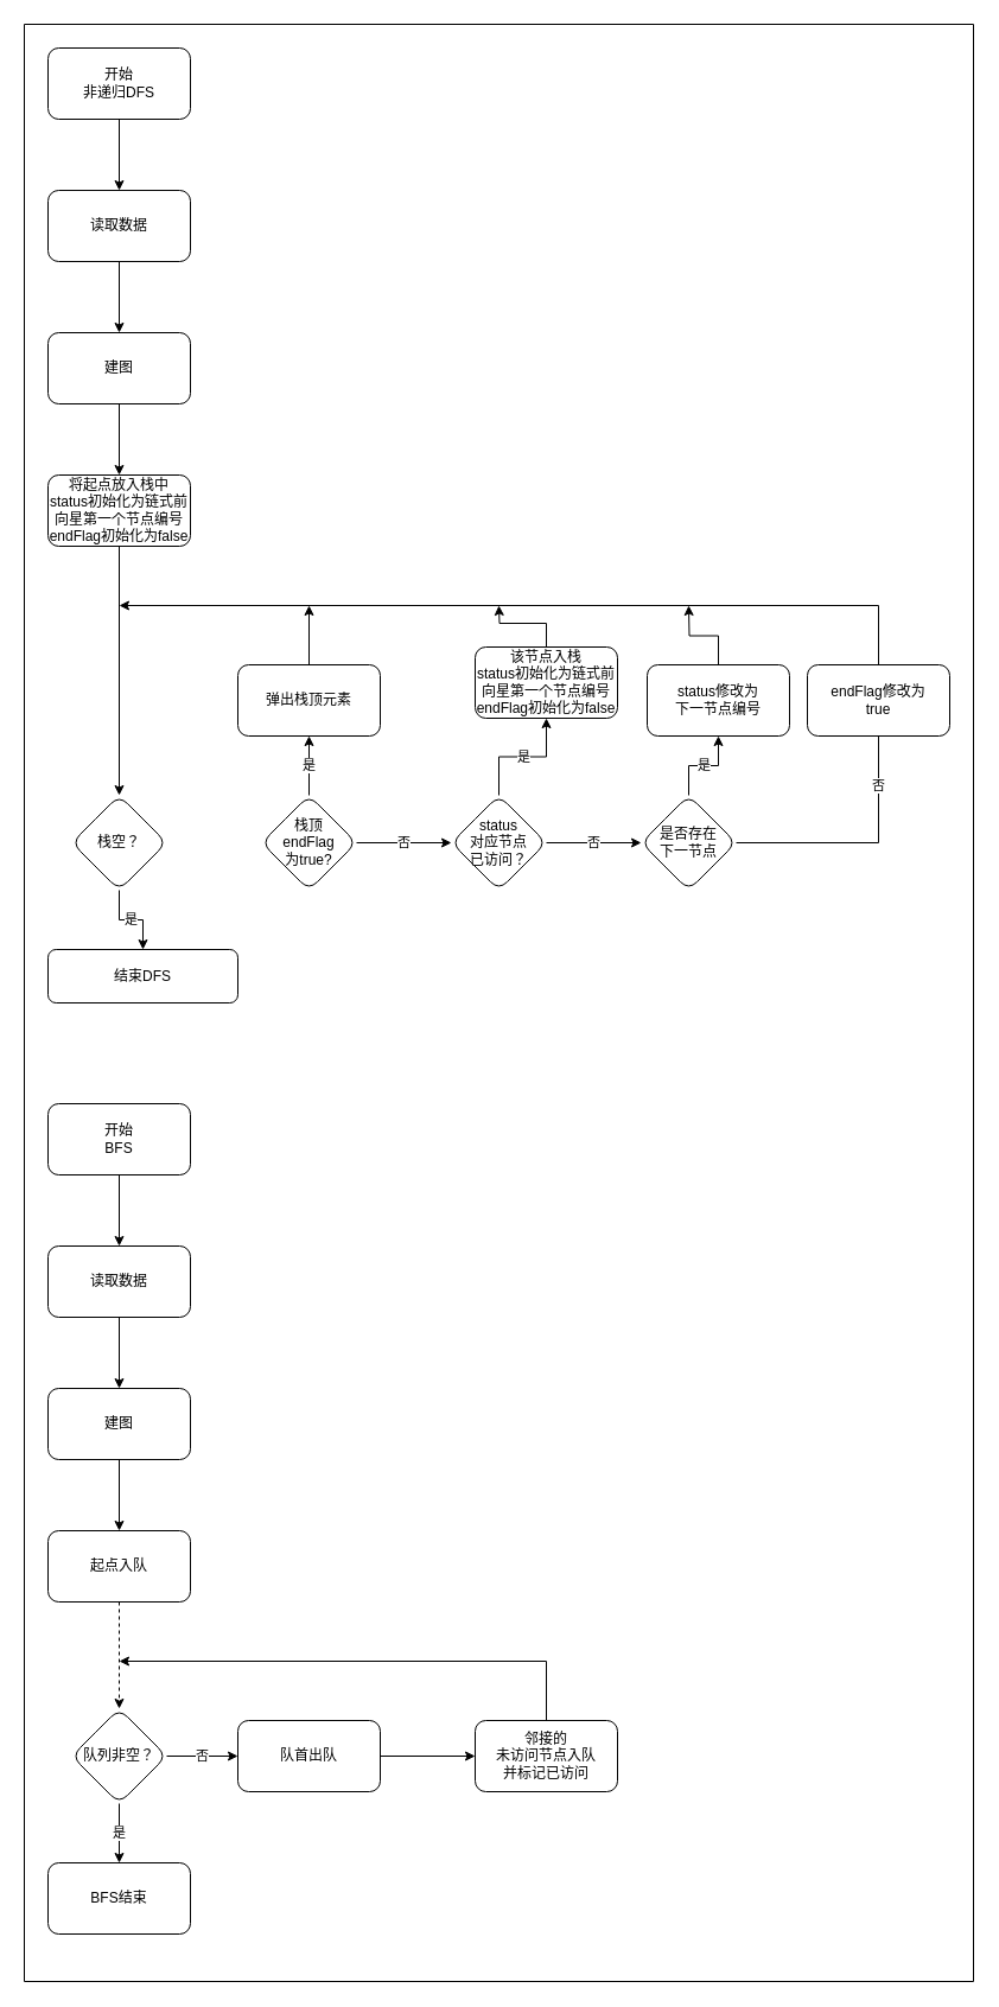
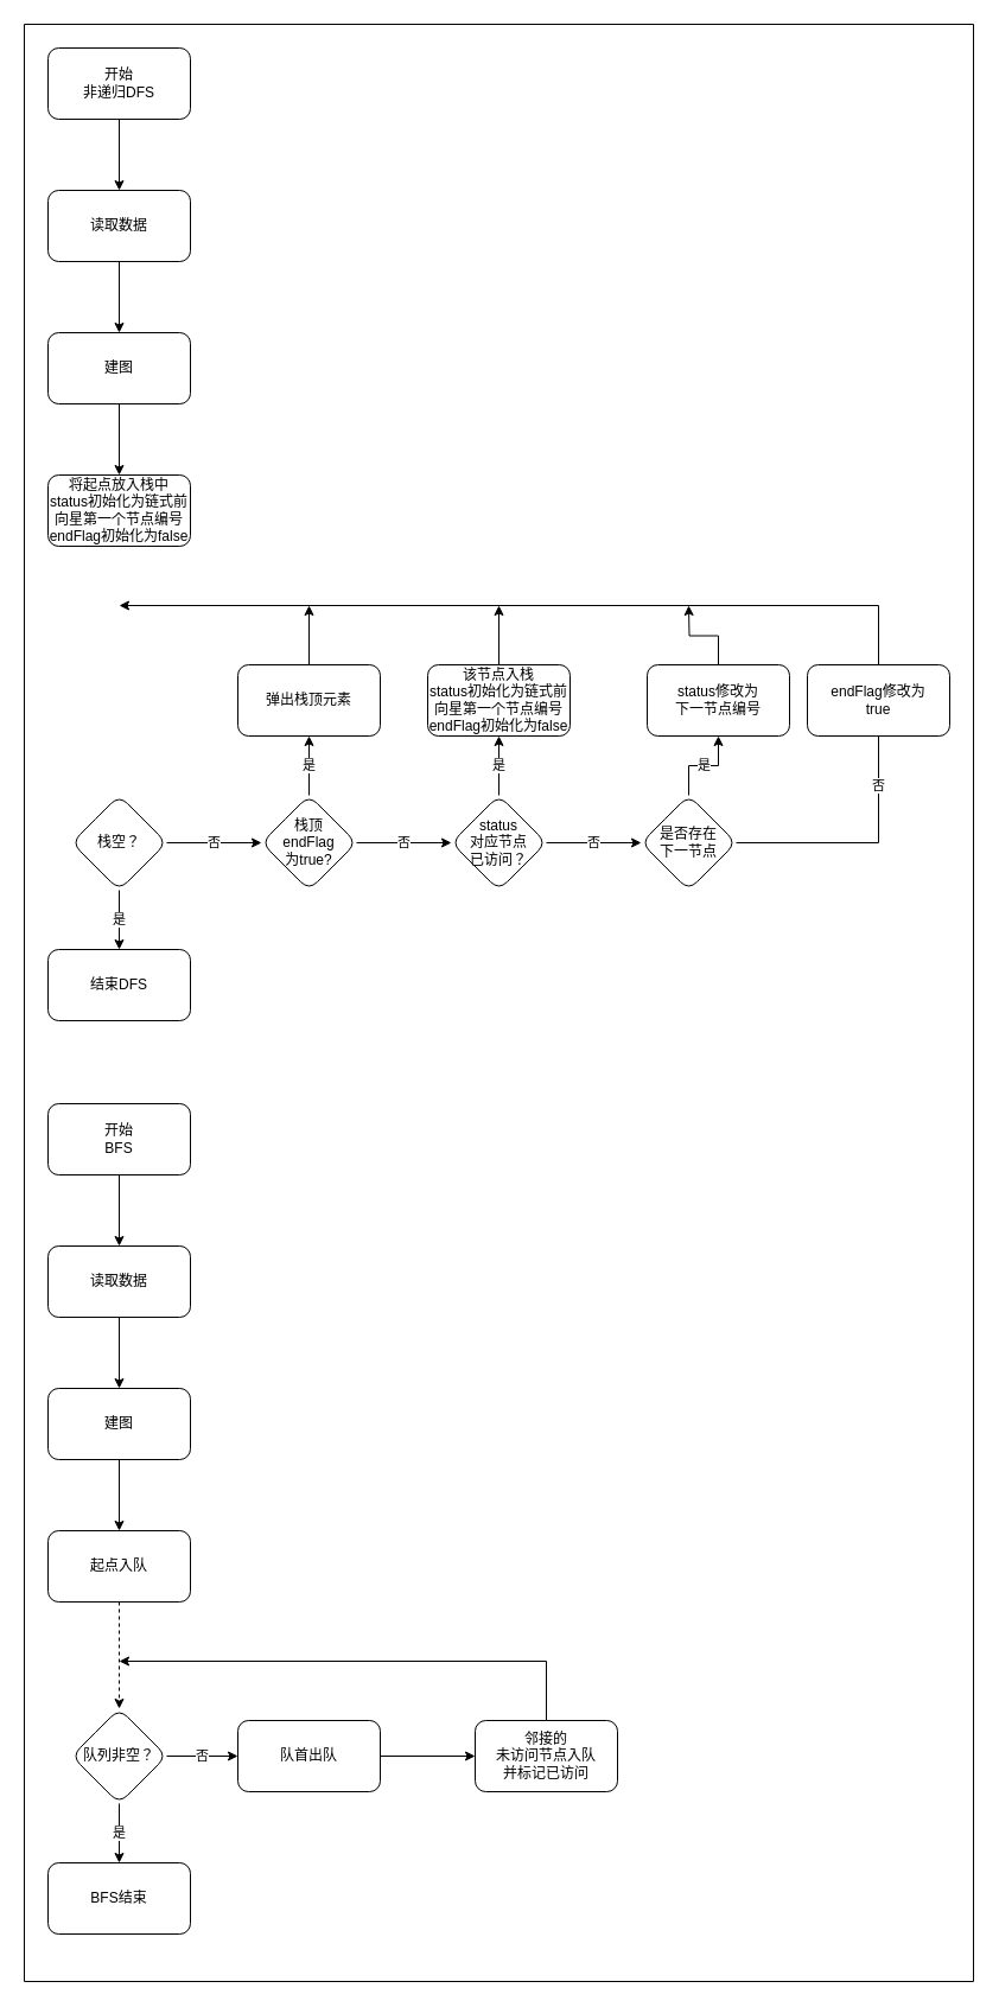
- <mxCell id="25" value="" style="edgeStyle=orthogonalEdgeStyle;rounded=0;orthogonalLoop=1;jettySize=auto;html=1;" parent="1" source="26" target="29" edge="1"><mxGeometry relative="1" as="geometry" /></mxCell>
- <mxCell id="42" value="该节点入栈&lt;br&gt;status初始化为链式前向星第一个节点编号&lt;br&gt;endFlag初始化为false" style="whiteSpace=wrap;html=1;rounded=1;" parent="1" vertex="1"><mxGeometry x="400" y="545" width="120" height="60" as="geometry" /></mxCell>
+ <mxCell id="42" value="该节点入栈&lt;br&gt;status初始化为链式前向星第一个节点编号&lt;br&gt;endFlag初始化为false" style="whiteSpace=wrap;html=1;rounded=1;" parent="1" vertex="1"><mxGeometry x="360" y="560" width="120" height="60" as="geometry" /></mxCell>
+ <mxCell id="27" value="否" style="edgeStyle=orthogonalEdgeStyle;rounded=0;orthogonalLoop=1;jettySize=auto;html=1;" parent="1" source="29" target="32" edge="1"><mxGeometry relative="1" as="geometry" /></mxCell>
- <mxCell id="47" value="结束DFS" style="whiteSpace=wrap;html=1;rounded=1;" parent="1" vertex="1"><mxGeometry x="40" y="800" width="160" height="45" as="geometry" /></mxCell>
+ <mxCell id="47" value="结束DFS" style="whiteSpace=wrap;html=1;rounded=1;" parent="1" vertex="1"><mxGeometry x="40" y="800" width="120" height="60" as="geometry" /></mxCell>
